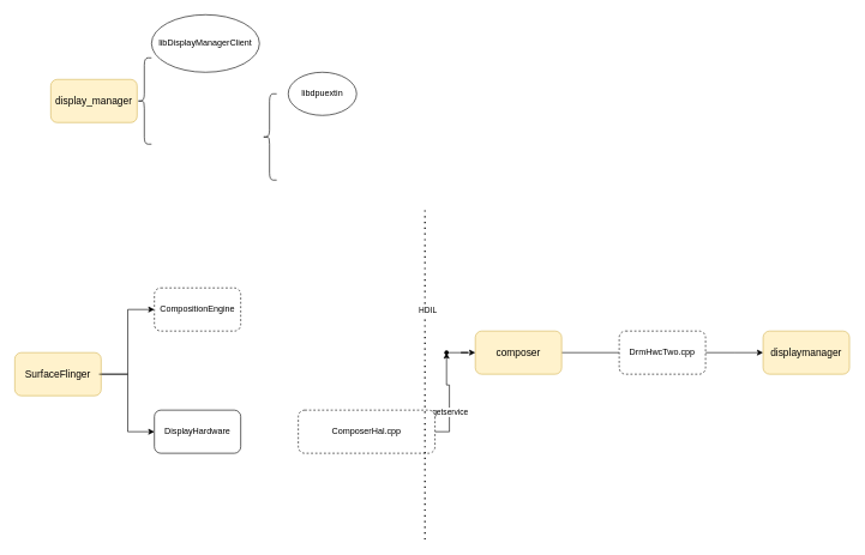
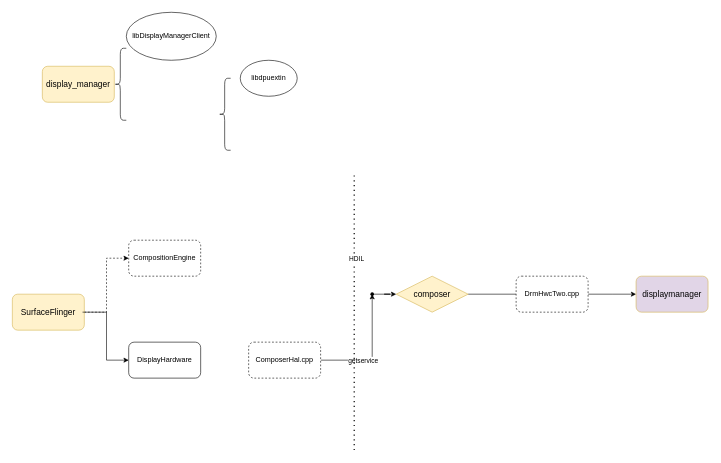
- <mxCell id="7" value="" style="edgeStyle=orthogonalEdgeStyle;rounded=0;orthogonalLoop=1;jettySize=auto;html=1;entryX=0;entryY=0.5;entryDx=0;entryDy=0;" edge="1" parent="1" source="8" target="9"><mxGeometry relative="1" as="geometry" /></mxCell>
+ <mxCell id="7" value="" style="edgeStyle=orthogonalEdgeStyle;rounded=0;orthogonalLoop=1;jettySize=auto;html=1;entryX=0;entryY=0.5;entryDx=0;entryDy=0;dashed=1;" edge="1" parent="1" source="8" target="9"><mxGeometry relative="1" as="geometry" /></mxCell>
- <mxCell id="18" value="composer" style="rounded=1;whiteSpace=wrap;html=1;fillColor=#fff2cc;strokeColor=#d6b656;fontSize=14;" vertex="1" parent="1"><mxGeometry x="660" y="460" width="120" height="60" as="geometry" /></mxCell>
+ <mxCell id="18" value="composer" style="rhombus;whiteSpace=wrap;html=1;fillColor=#fff2cc;strokeColor=#d6b656;fontSize=14;" vertex="1" parent="1"><mxGeometry x="660" y="460" width="120" height="60" as="geometry" /></mxCell>
- <mxCell id="23" value="displaymanager" style="rounded=1;whiteSpace=wrap;html=1;fillColor=#fff2cc;strokeColor=#d6b656;fontSize=14;" vertex="1" parent="1"><mxGeometry x="1060" y="460" width="120" height="60" as="geometry" /></mxCell>
+ <mxCell id="23" value="displaymanager" style="rounded=1;whiteSpace=wrap;html=1;fillColor=#e1d5e7;strokeColor=#d6b656;fontSize=14;" vertex="1" parent="1"><mxGeometry x="1060" y="460" width="120" height="60" as="geometry" /></mxCell>
- <mxCell id="14" value="ComposerHal.cpp" style="whiteSpace=wrap;html=1;rounded=1;dashed=1;" vertex="1" parent="1"><mxGeometry x="414" y="570" width="190" height="60" as="geometry" /></mxCell>
+ <mxCell id="14" value="ComposerHal.cpp" style="whiteSpace=wrap;html=1;rounded=1;dashed=1;" vertex="1" parent="1"><mxGeometry x="414" y="570" width="120" height="60" as="geometry" /></mxCell>
